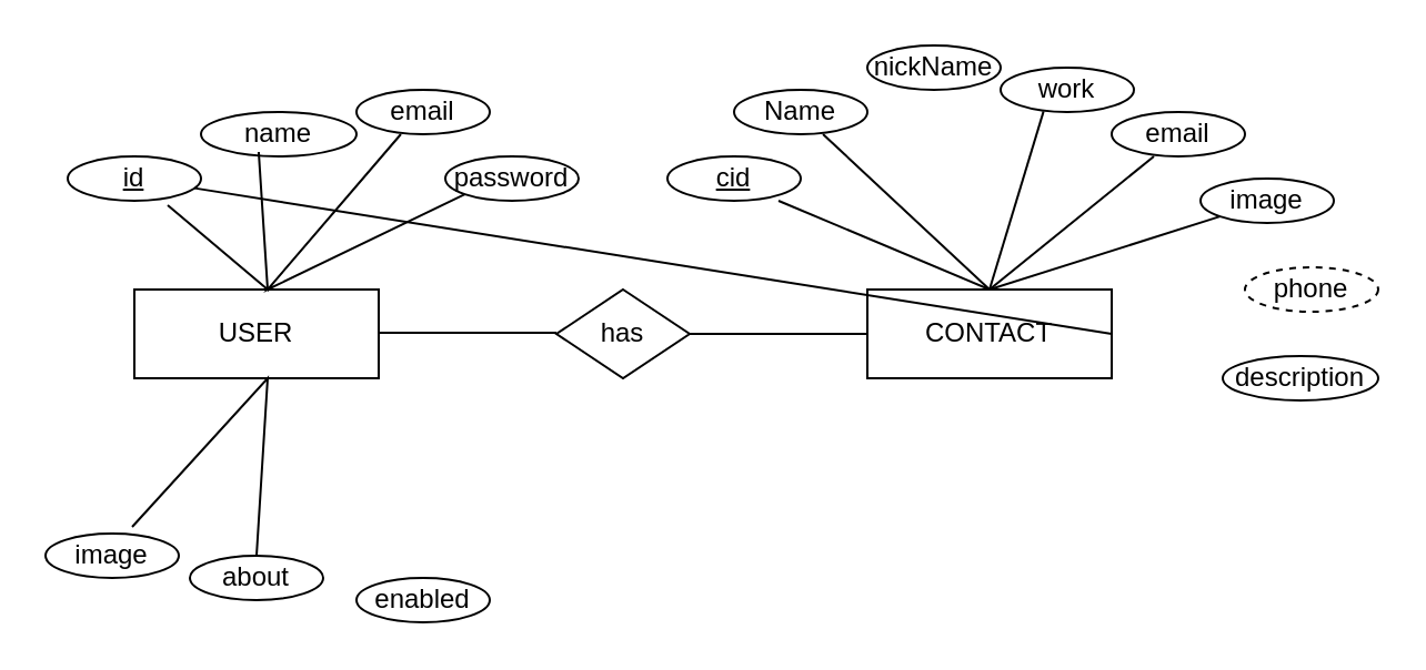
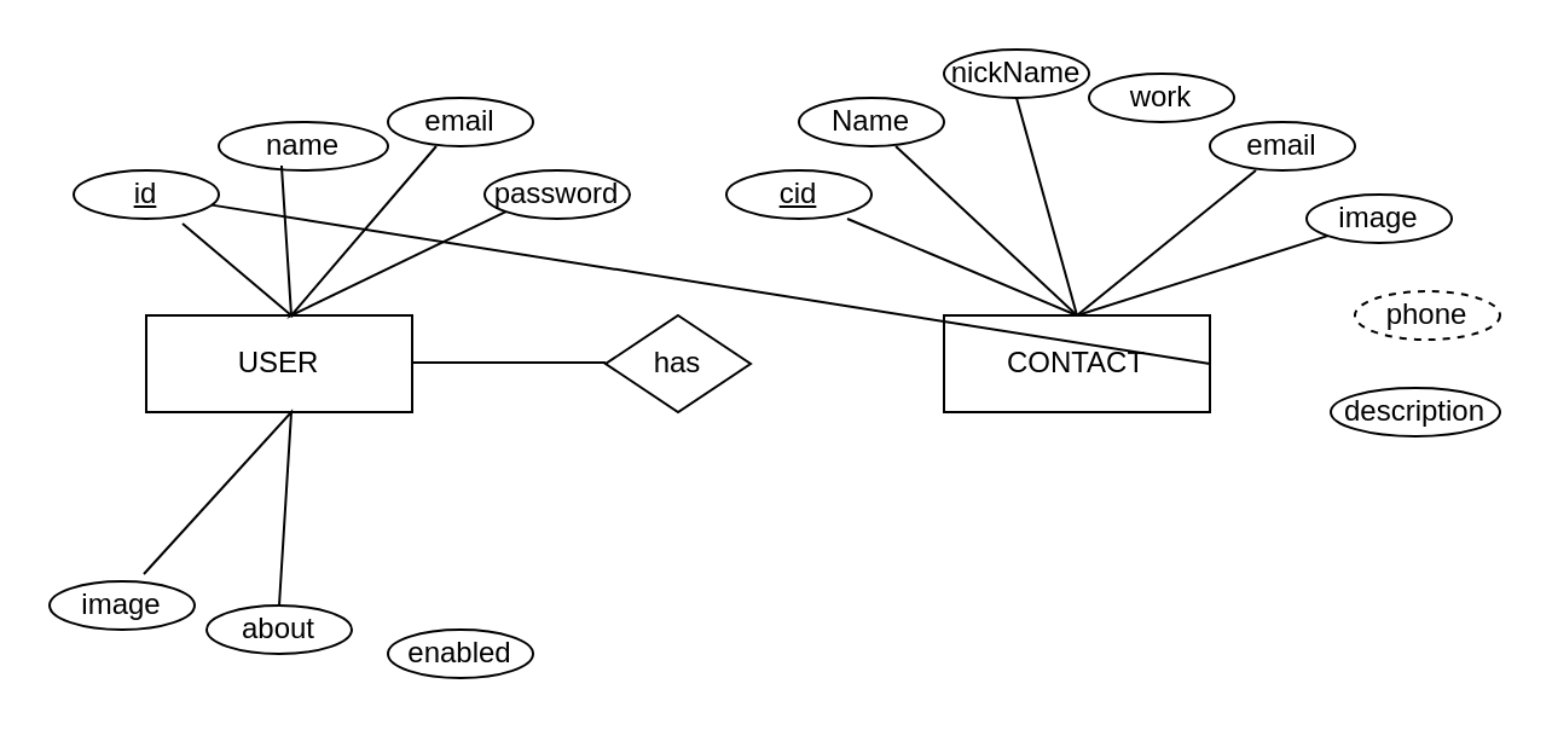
+ <mxCell id="25" value="" style="endArrow=none;html=1;rounded=0;entryX=0.5;entryY=1;entryDx=0;entryDy=0;exitX=0.5;exitY=0;exitDx=0;exitDy=0;" edge="1" parent="1" source="3" target="17"><mxGeometry width="50" height="50" relative="1" as="geometry"><mxPoint x="420" y="130" as="sourcePoint" /><mxPoint x="380" y="70" as="targetPoint" /></mxGeometry></mxCell>
- <mxCell id="26" value="" style="endArrow=none;html=1;rounded=0;entryX=0.322;entryY=0.984;entryDx=0;entryDy=0;entryPerimeter=0;exitX=0.5;exitY=0;exitDx=0;exitDy=0;" edge="1" parent="1" source="3" target="18"><mxGeometry width="50" height="50" relative="1" as="geometry"><mxPoint x="420" y="130" as="sourcePoint" /><mxPoint x="430" y="50" as="targetPoint" /></mxGeometry></mxCell>
- <mxCell id="30" value="" style="endArrow=none;html=1;rounded=0;exitX=0;exitY=0.5;exitDx=0;exitDy=0;" edge="1" parent="1" source="3" target="4"><mxGeometry width="50" height="50" relative="1" as="geometry"><mxPoint x="455" y="140" as="sourcePoint" /><mxPoint x="360" y="100" as="targetPoint" /></mxGeometry></mxCell>
